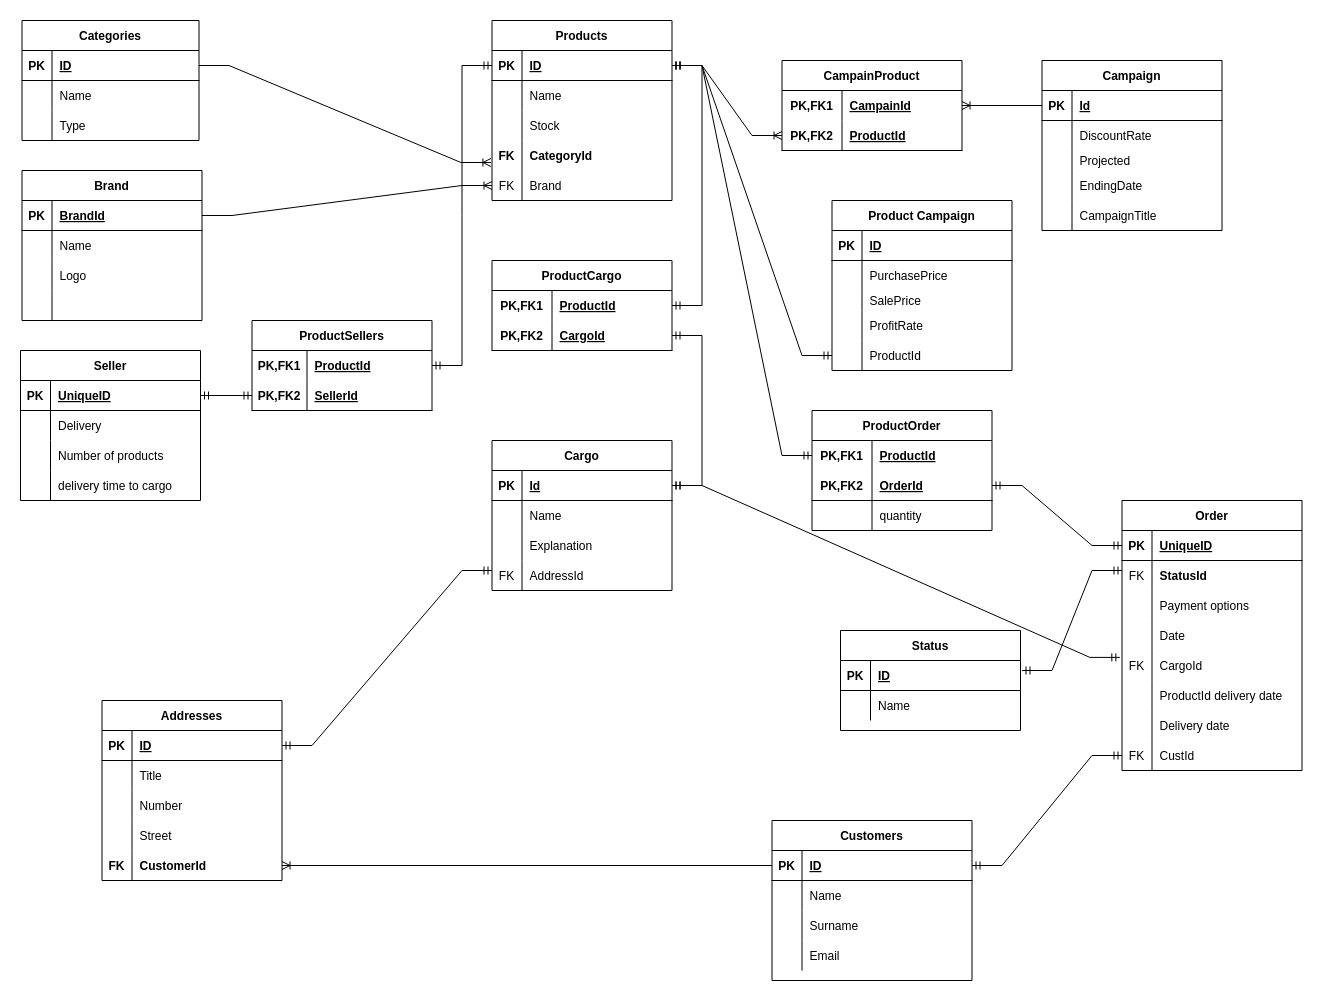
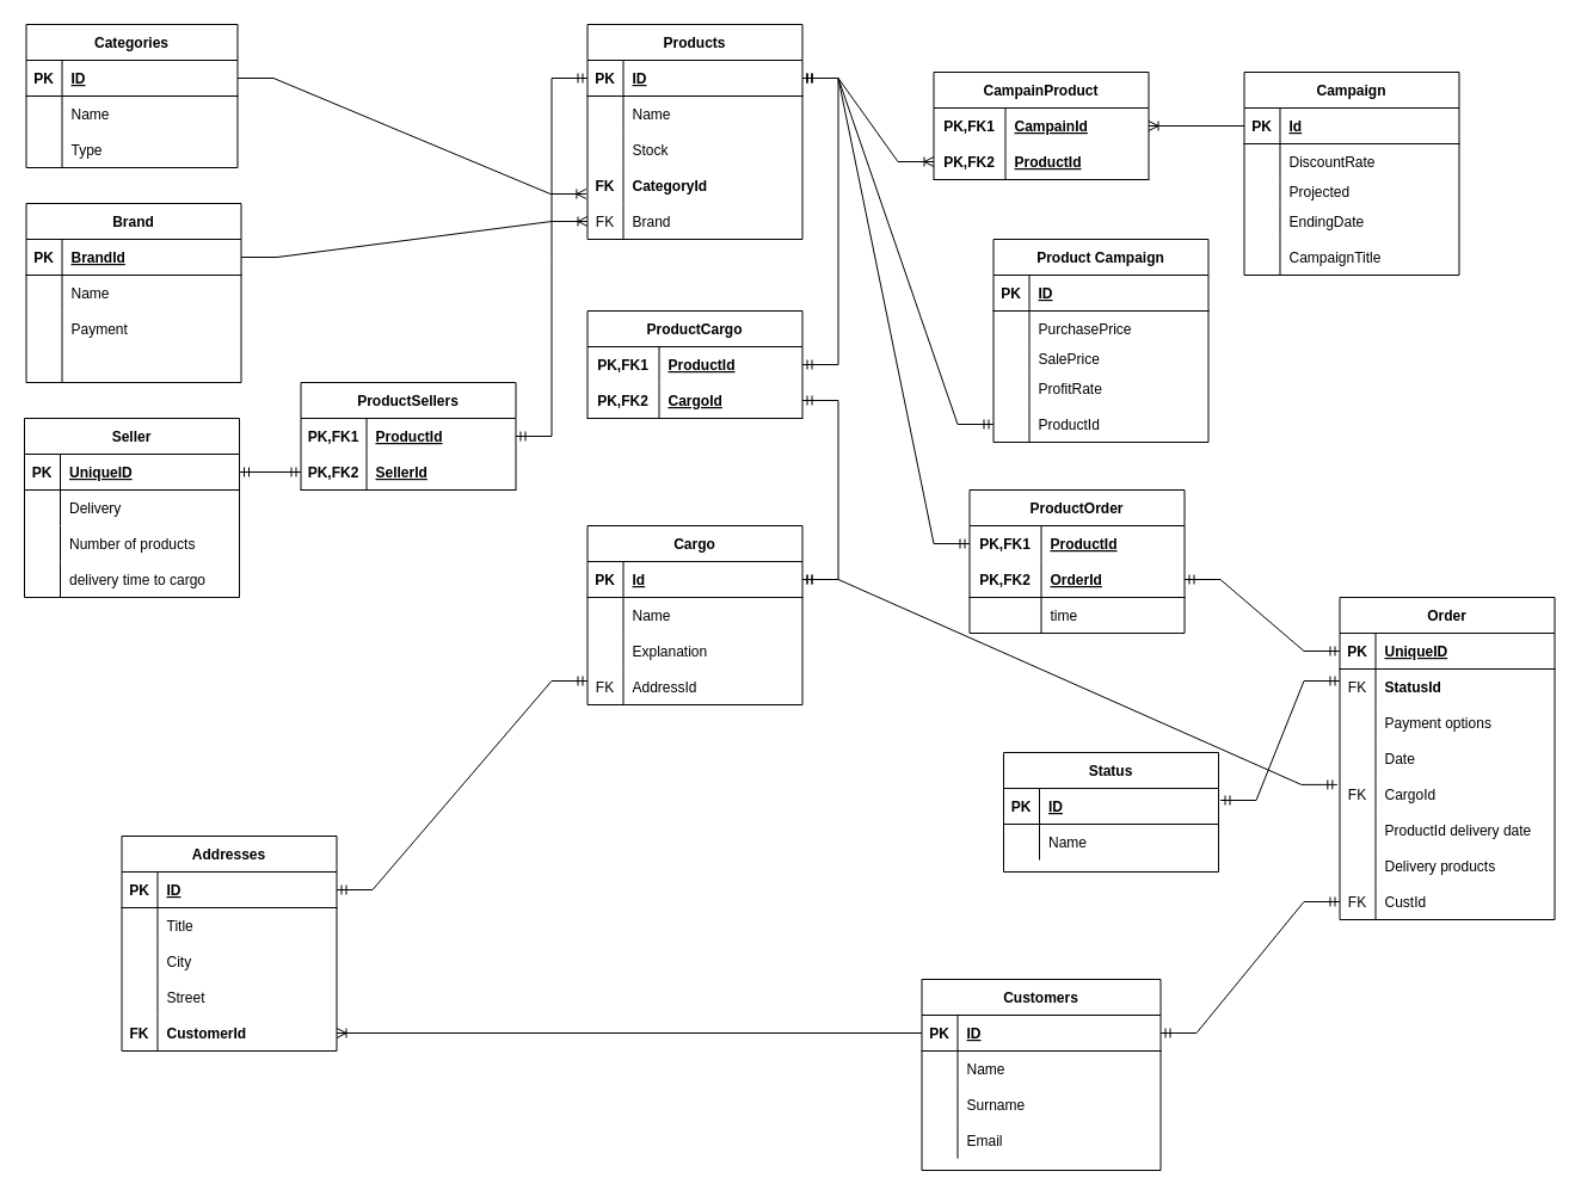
- <mxCell id="73" value="Logo" style="shape=partialRectangle;connectable=0;fillColor=none;top=0;left=0;bottom=0;right=0;align=left;spacingLeft=6;overflow=hidden;" parent="71" vertex="1"><mxGeometry x="30" width="150" height="30" as="geometry"><mxRectangle width="150" height="30" as="alternateBounds" /></mxGeometry></mxCell>
+ <mxCell id="73" value="Payment" style="shape=partialRectangle;connectable=0;fillColor=none;top=0;left=0;bottom=0;right=0;align=left;spacingLeft=6;overflow=hidden;" parent="71" vertex="1"><mxGeometry x="30" width="150" height="30" as="geometry"><mxRectangle width="150" height="30" as="alternateBounds" /></mxGeometry></mxCell>
- <mxCell id="188" value="quantity" style="shape=partialRectangle;connectable=0;fillColor=none;top=0;left=0;bottom=0;right=0;align=left;spacingLeft=6;overflow=hidden;" parent="186" vertex="1"><mxGeometry x="60" width="120" height="30" as="geometry"><mxRectangle width="120" height="30" as="alternateBounds" /></mxGeometry></mxCell>
+ <mxCell id="188" value="time" style="shape=partialRectangle;connectable=0;fillColor=none;top=0;left=0;bottom=0;right=0;align=left;spacingLeft=6;overflow=hidden;" parent="186" vertex="1"><mxGeometry x="60" width="120" height="30" as="geometry"><mxRectangle width="120" height="30" as="alternateBounds" /></mxGeometry></mxCell>
- <mxCell id="175" value="Delivery date" style="shape=partialRectangle;connectable=0;fillColor=none;top=0;left=0;bottom=0;right=0;align=left;spacingLeft=6;overflow=hidden;" parent="173" vertex="1"><mxGeometry x="30" width="150" height="30" as="geometry"><mxRectangle width="150" height="30" as="alternateBounds" /></mxGeometry></mxCell>
+ <mxCell id="175" value="Delivery products" style="shape=partialRectangle;connectable=0;fillColor=none;top=0;left=0;bottom=0;right=0;align=left;spacingLeft=6;overflow=hidden;" parent="173" vertex="1"><mxGeometry x="30" width="150" height="30" as="geometry"><mxRectangle width="150" height="30" as="alternateBounds" /></mxGeometry></mxCell>
- <mxCell id="50" value="Number" style="shape=partialRectangle;connectable=0;fillColor=none;top=0;left=0;bottom=0;right=0;align=left;spacingLeft=6;overflow=hidden;" parent="48" vertex="1"><mxGeometry x="30" width="150" height="30" as="geometry"><mxRectangle width="150" height="30" as="alternateBounds" /></mxGeometry></mxCell>
+ <mxCell id="50" value="City" style="shape=partialRectangle;connectable=0;fillColor=none;top=0;left=0;bottom=0;right=0;align=left;spacingLeft=6;overflow=hidden;" parent="48" vertex="1"><mxGeometry x="30" width="150" height="30" as="geometry"><mxRectangle width="150" height="30" as="alternateBounds" /></mxGeometry></mxCell>
